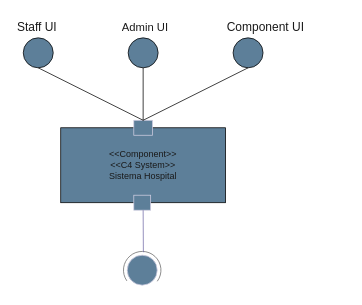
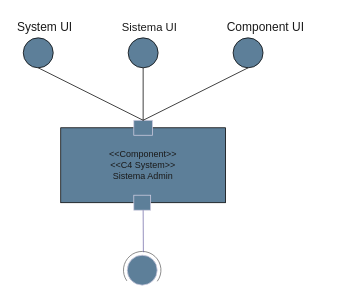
- <mxCell id="7" value="&lt;font style=&quot;font-size: 16px;&quot;&gt;Staff UI&lt;/font&gt;" style="text;html=1;whiteSpace=wrap;overflow=hidden;rounded=0;fontColor=#1A1A1A;" vertex="1" parent="1"><mxGeometry x="20" y="20" width="160" height="40" as="geometry" /></mxCell>
+ <mxCell id="7" value="&lt;font style=&quot;font-size: 16px;&quot;&gt;System UI&lt;/font&gt;" style="text;html=1;whiteSpace=wrap;overflow=hidden;rounded=0;fontColor=#1A1A1A;" vertex="1" parent="1"><mxGeometry x="20" y="20" width="160" height="40" as="geometry" /></mxCell>
- <mxCell id="8" value="&lt;div style=&quot;font-size: 15px;&quot;&gt;&lt;font style=&quot;font-size: 15px;&quot;&gt;Admin UI&lt;/font&gt;&lt;/div&gt;" style="text;html=1;whiteSpace=wrap;overflow=hidden;rounded=0;fontColor=#1A1A1A;" vertex="1" parent="1"><mxGeometry x="160" y="20" width="160" height="40" as="geometry" /></mxCell>
+ <mxCell id="8" value="&lt;div style=&quot;font-size: 15px;&quot;&gt;&lt;font style=&quot;font-size: 15px;&quot;&gt;Sistema UI&lt;/font&gt;&lt;/div&gt;" style="text;html=1;whiteSpace=wrap;overflow=hidden;rounded=0;fontColor=#1A1A1A;" vertex="1" parent="1"><mxGeometry x="160" y="20" width="160" height="40" as="geometry" /></mxCell>
- <mxCell id="2" value="&lt;div&gt;&amp;lt;&amp;lt;Component&amp;gt;&amp;gt;&lt;/div&gt;&lt;div&gt;&amp;lt;&amp;lt;C4 System&amp;gt;&amp;gt;&lt;/div&gt;&lt;div&gt;Sistema Hospital&lt;br&gt;&lt;/div&gt;" style="rounded=0;whiteSpace=wrap;html=1;strokeColor=#000000;fontColor=#1A1A1A;fillColor=#5D7F99;" vertex="1" parent="1"><mxGeometry x="80" y="170" width="220" height="100" as="geometry" /></mxCell>
+ <mxCell id="2" value="&lt;div&gt;&amp;lt;&amp;lt;Component&amp;gt;&amp;gt;&lt;/div&gt;&lt;div&gt;&amp;lt;&amp;lt;C4 System&amp;gt;&amp;gt;&lt;/div&gt;&lt;div&gt;Sistema Admin&lt;br&gt;&lt;/div&gt;" style="rounded=0;whiteSpace=wrap;html=1;strokeColor=#000000;fontColor=#1A1A1A;fillColor=#5D7F99;" vertex="1" parent="1"><mxGeometry x="80" y="170" width="220" height="100" as="geometry" /></mxCell>
